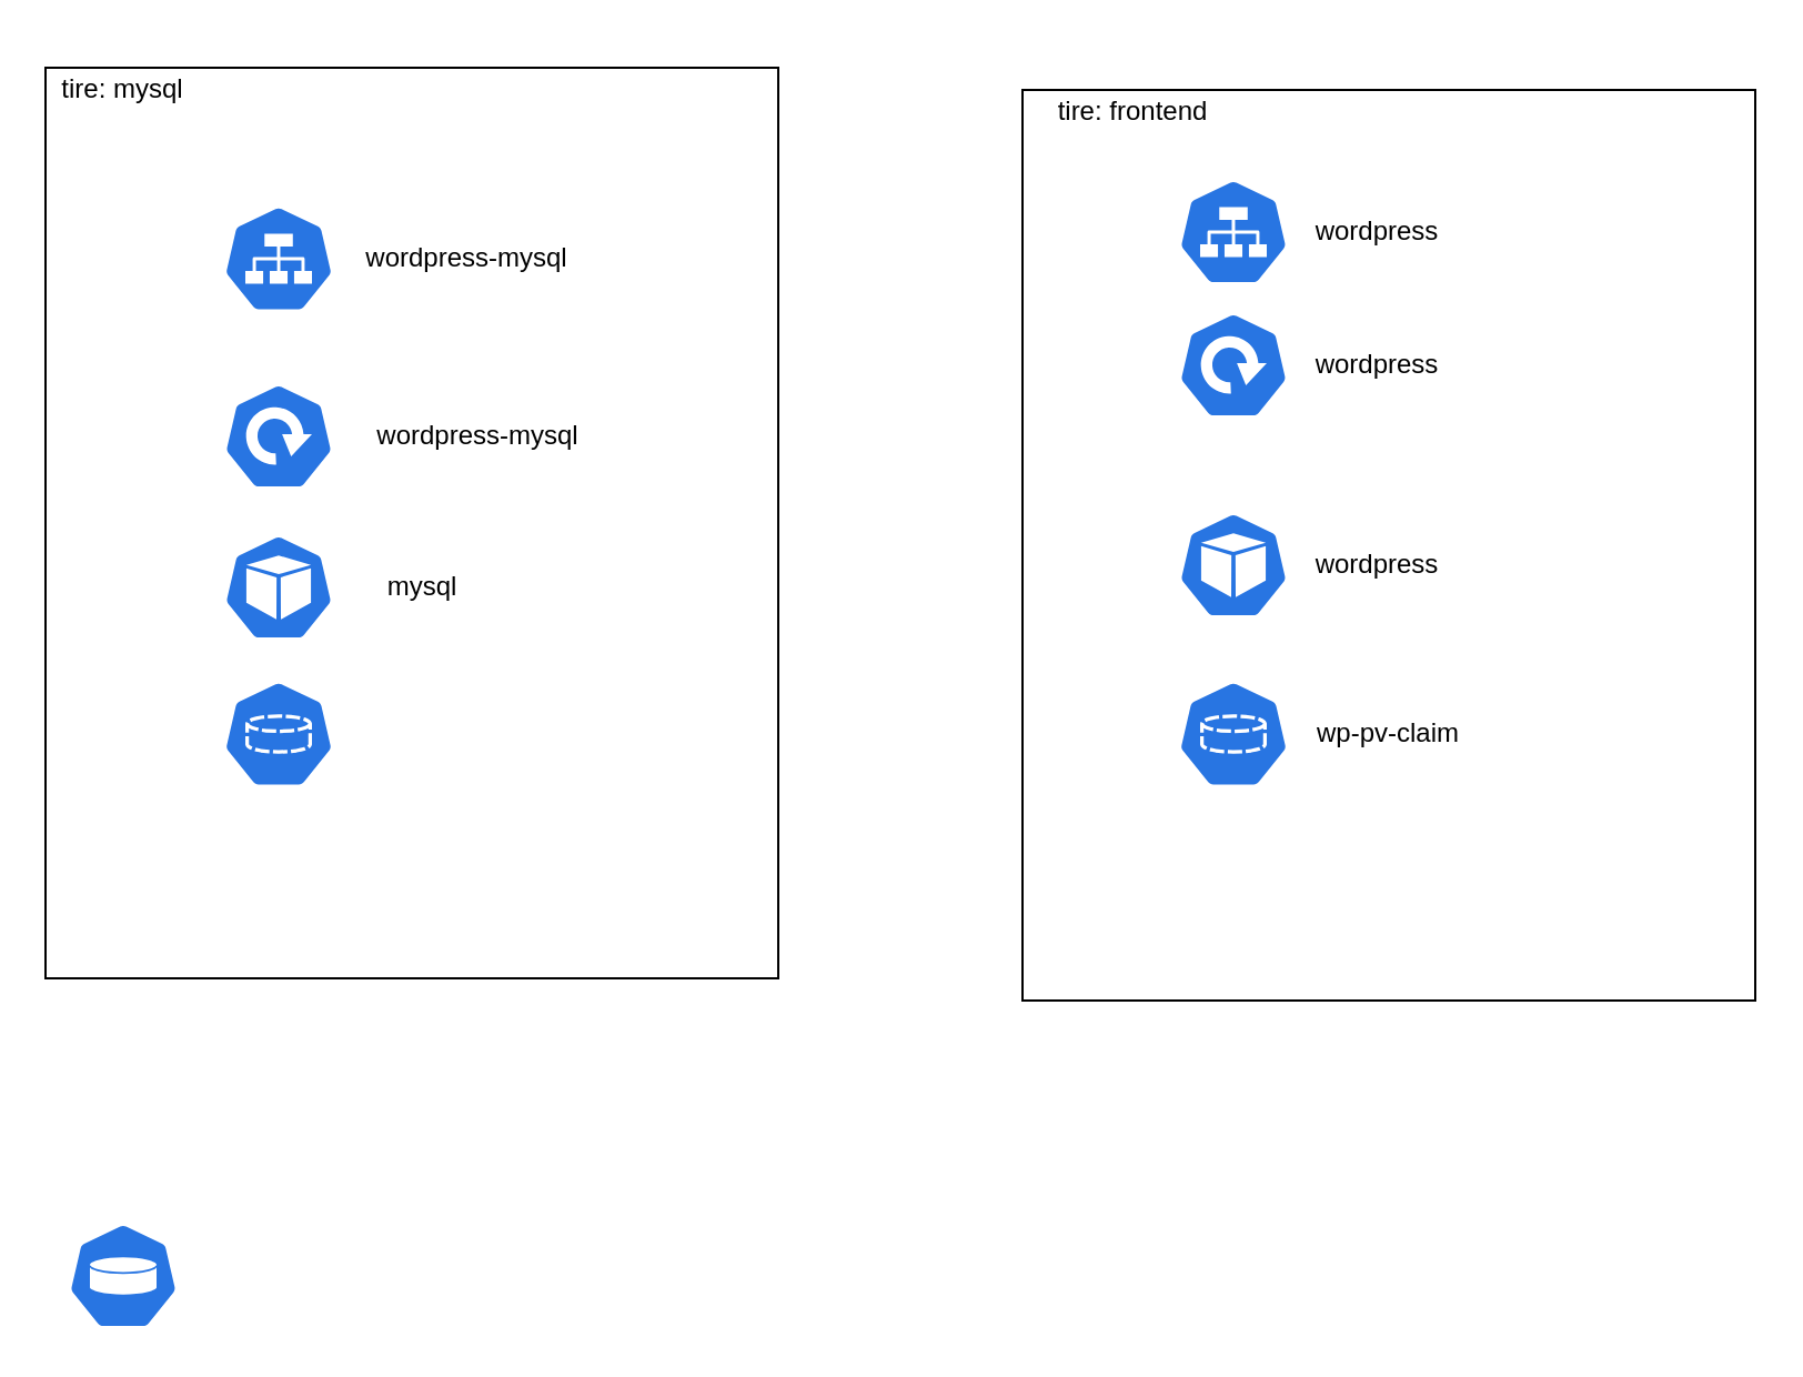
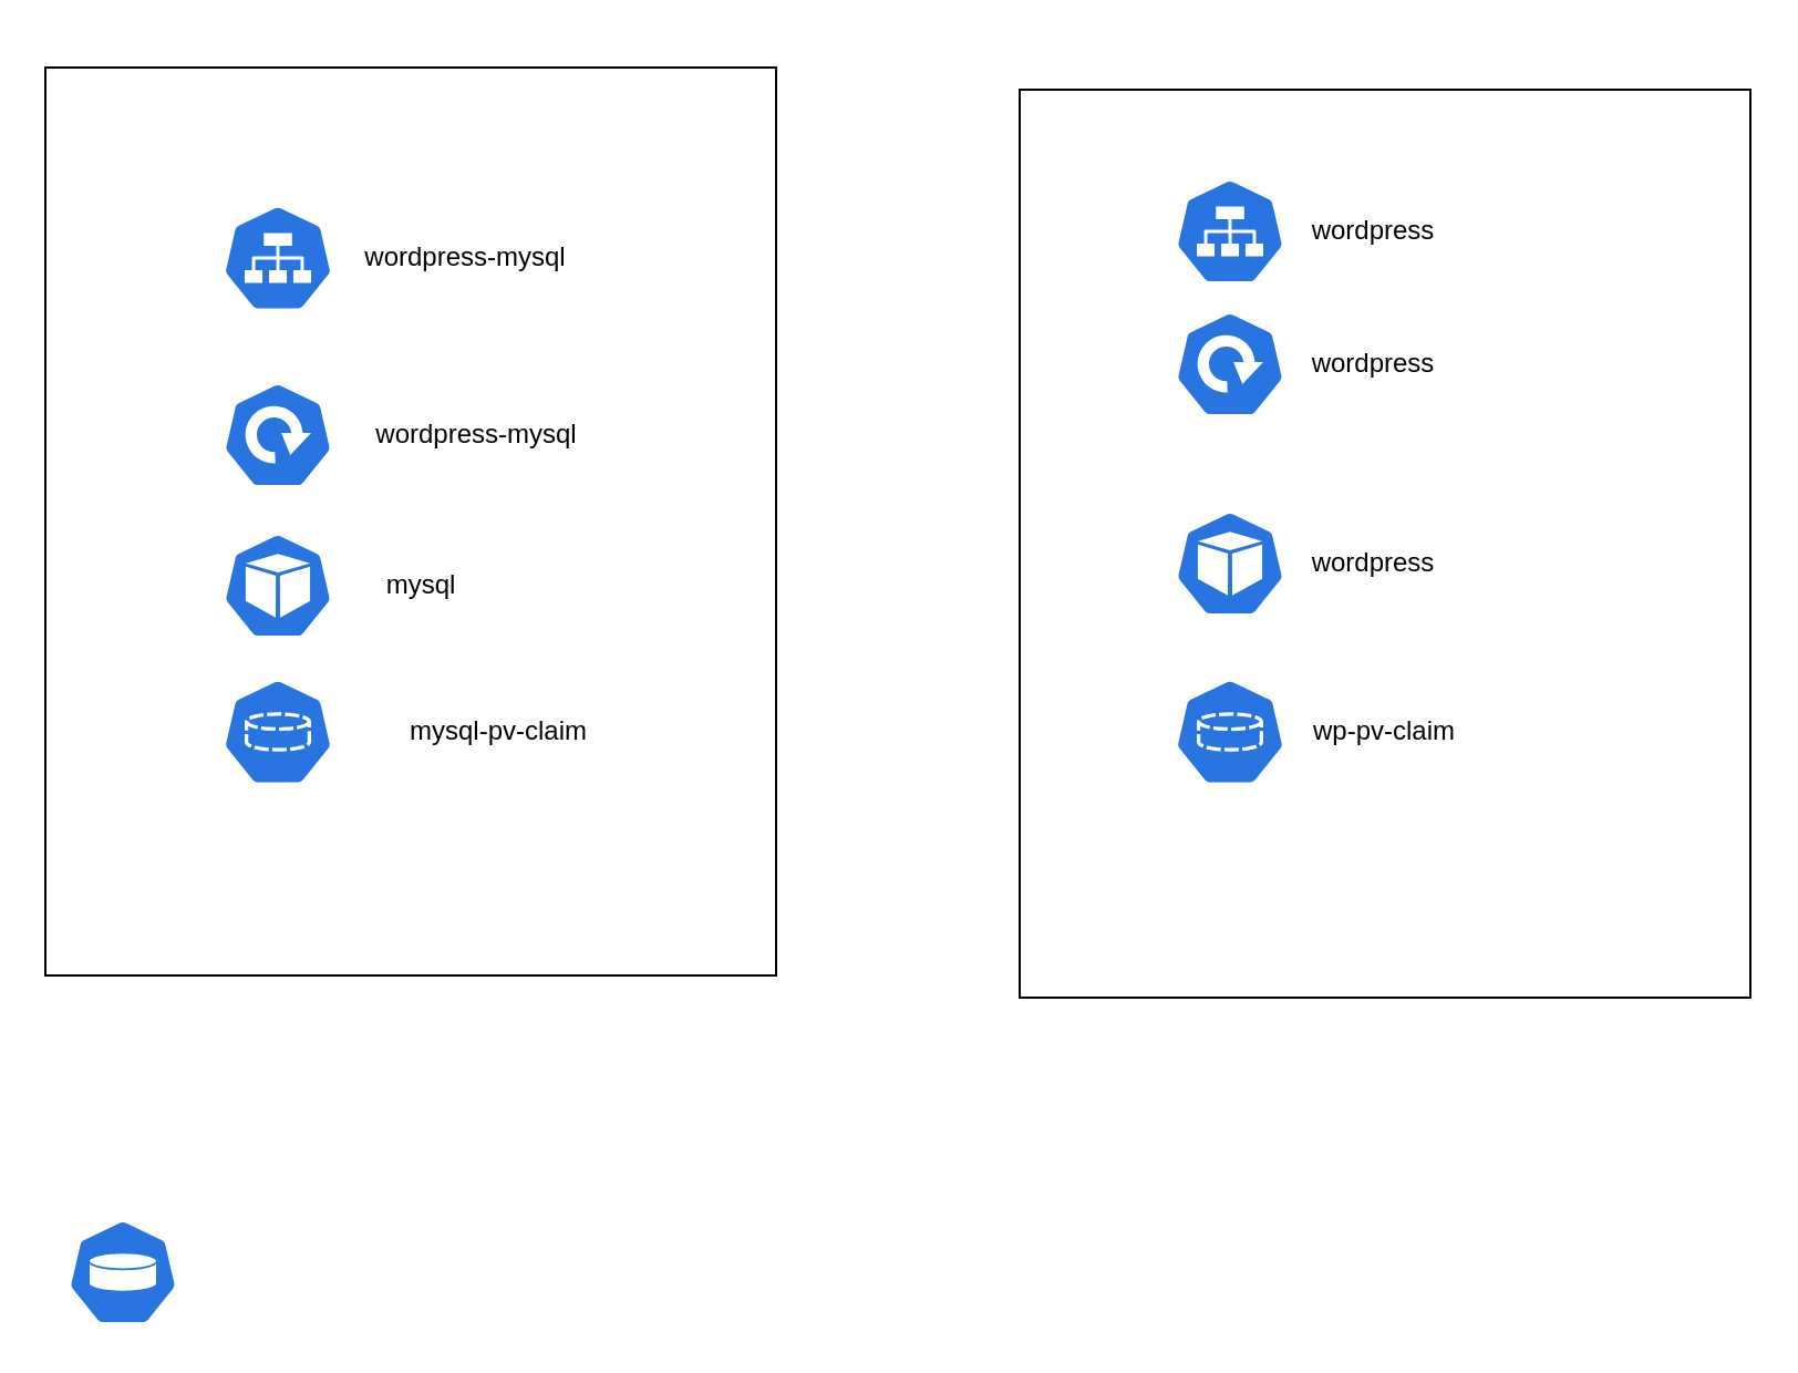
- <mxCell id="4" value="tire: mysql" style="text;html=1;strokeColor=none;fillColor=none;align=center;verticalAlign=middle;whiteSpace=wrap;rounded=0;" vertex="1" parent="2"><mxGeometry width="70" height="20" as="geometry" /></mxCell>
- <mxCell id="21" value="tire: frontend" style="text;html=1;strokeColor=none;fillColor=none;align=center;verticalAlign=middle;whiteSpace=wrap;rounded=0;" vertex="1" parent="19"><mxGeometry width="100" height="20" as="geometry" /></mxCell>
+ <mxCell id="14" value="mysql-pv-claim" style="text;html=1;strokeColor=none;fillColor=none;align=center;verticalAlign=middle;whiteSpace=wrap;rounded=0;" vertex="1" parent="12"><mxGeometry x="80" y="20" width="90" height="20" as="geometry" /></mxCell>
